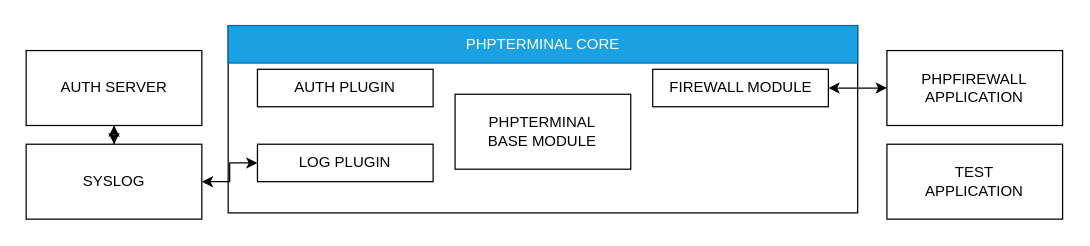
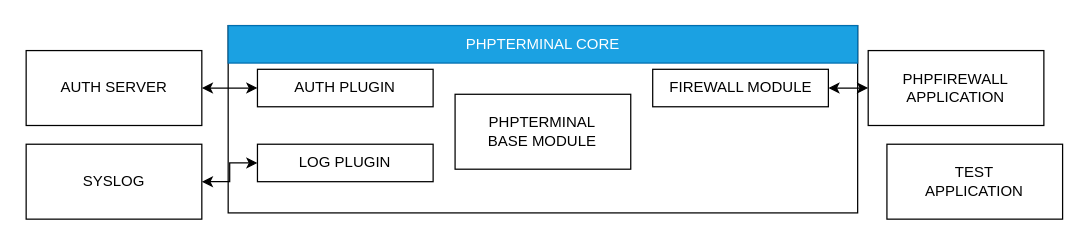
- <mxCell id="8" value="PHPFIREWALL&lt;div&gt;APPLICATION&lt;/div&gt;" style="rounded=0;whiteSpace=wrap;html=1;" parent="2" vertex="1"><mxGeometry x="689.322" y="20" width="140.678" height="60" as="geometry" /></mxCell>
+ <mxCell id="8" value="PHPFIREWALL&lt;div&gt;APPLICATION&lt;/div&gt;" style="rounded=0;whiteSpace=wrap;html=1;" parent="2" vertex="1"><mxGeometry x="674.322" y="20" width="140.678" height="60" as="geometry" /></mxCell>
- <mxCell id="5" value="" style="edgeStyle=orthogonalEdgeStyle;rounded=0;orthogonalLoop=1;jettySize=auto;html=1;startArrow=classic;startFill=1;" parent="2" source="6" target="13" edge="1"><mxGeometry relative="1" as="geometry" /></mxCell>
+ <mxCell id="5" value="" style="edgeStyle=orthogonalEdgeStyle;rounded=0;orthogonalLoop=1;jettySize=auto;html=1;startArrow=classic;startFill=1;" parent="2" source="6" target="10" edge="1"><mxGeometry relative="1" as="geometry" /></mxCell>
